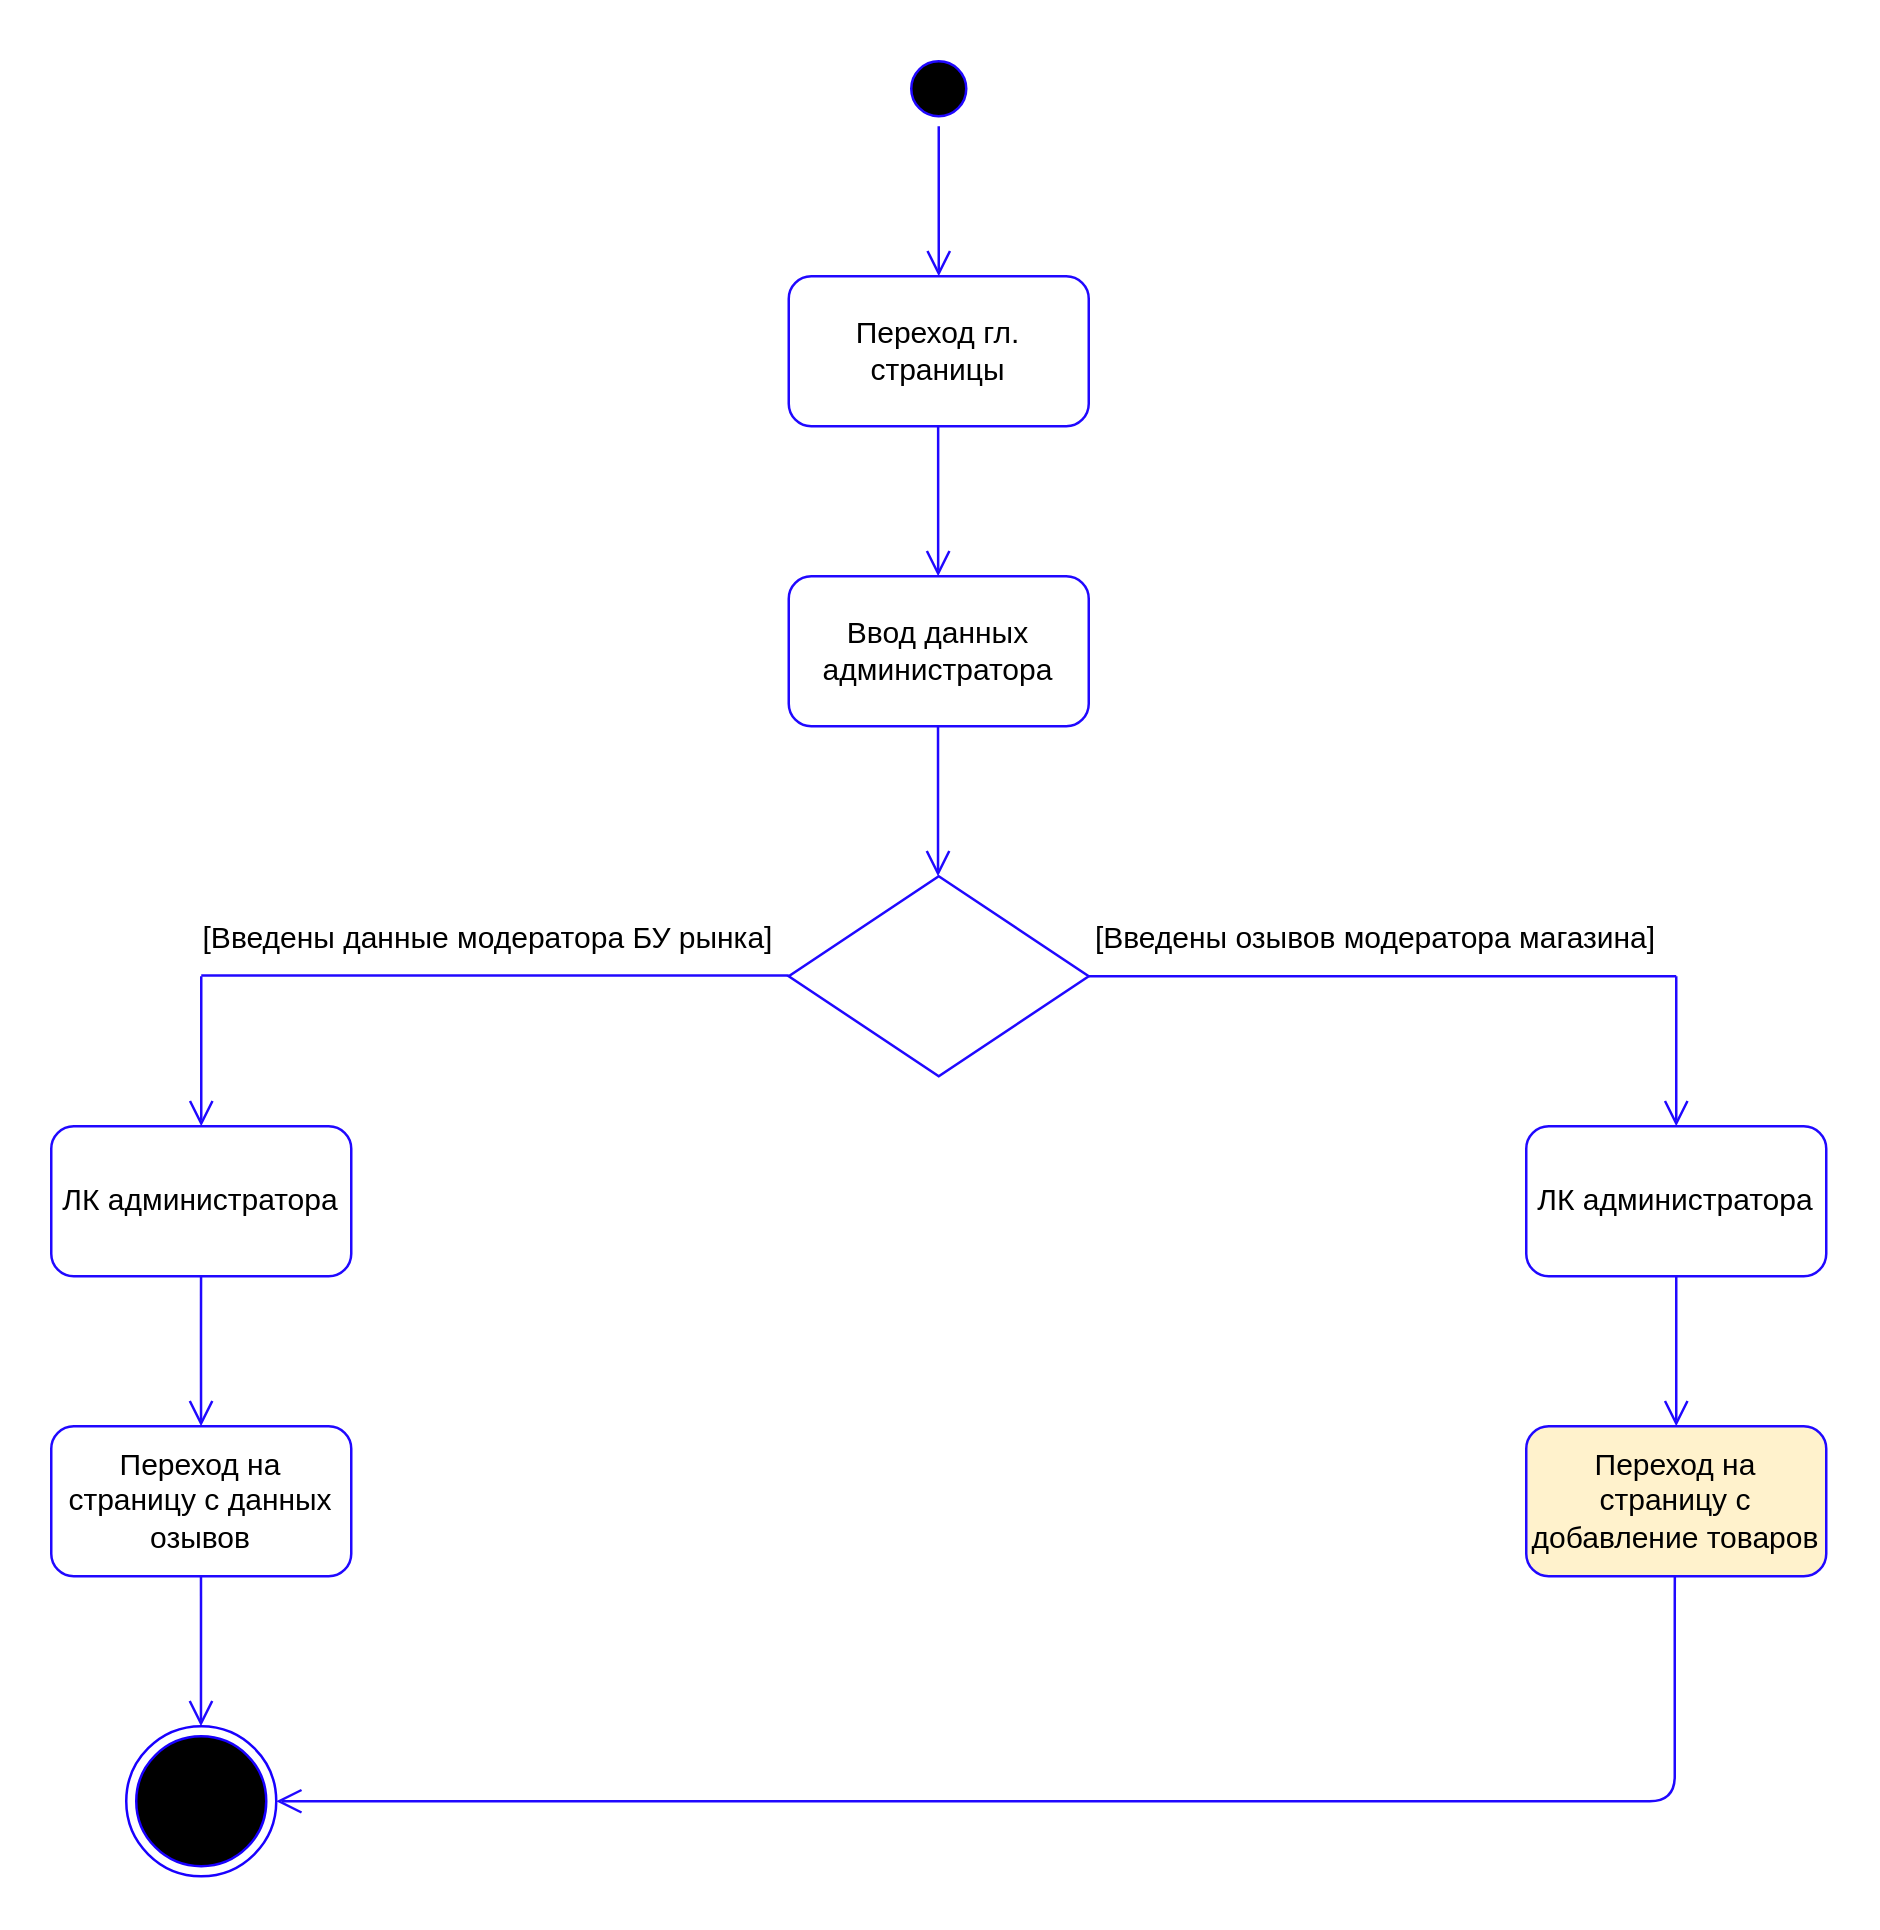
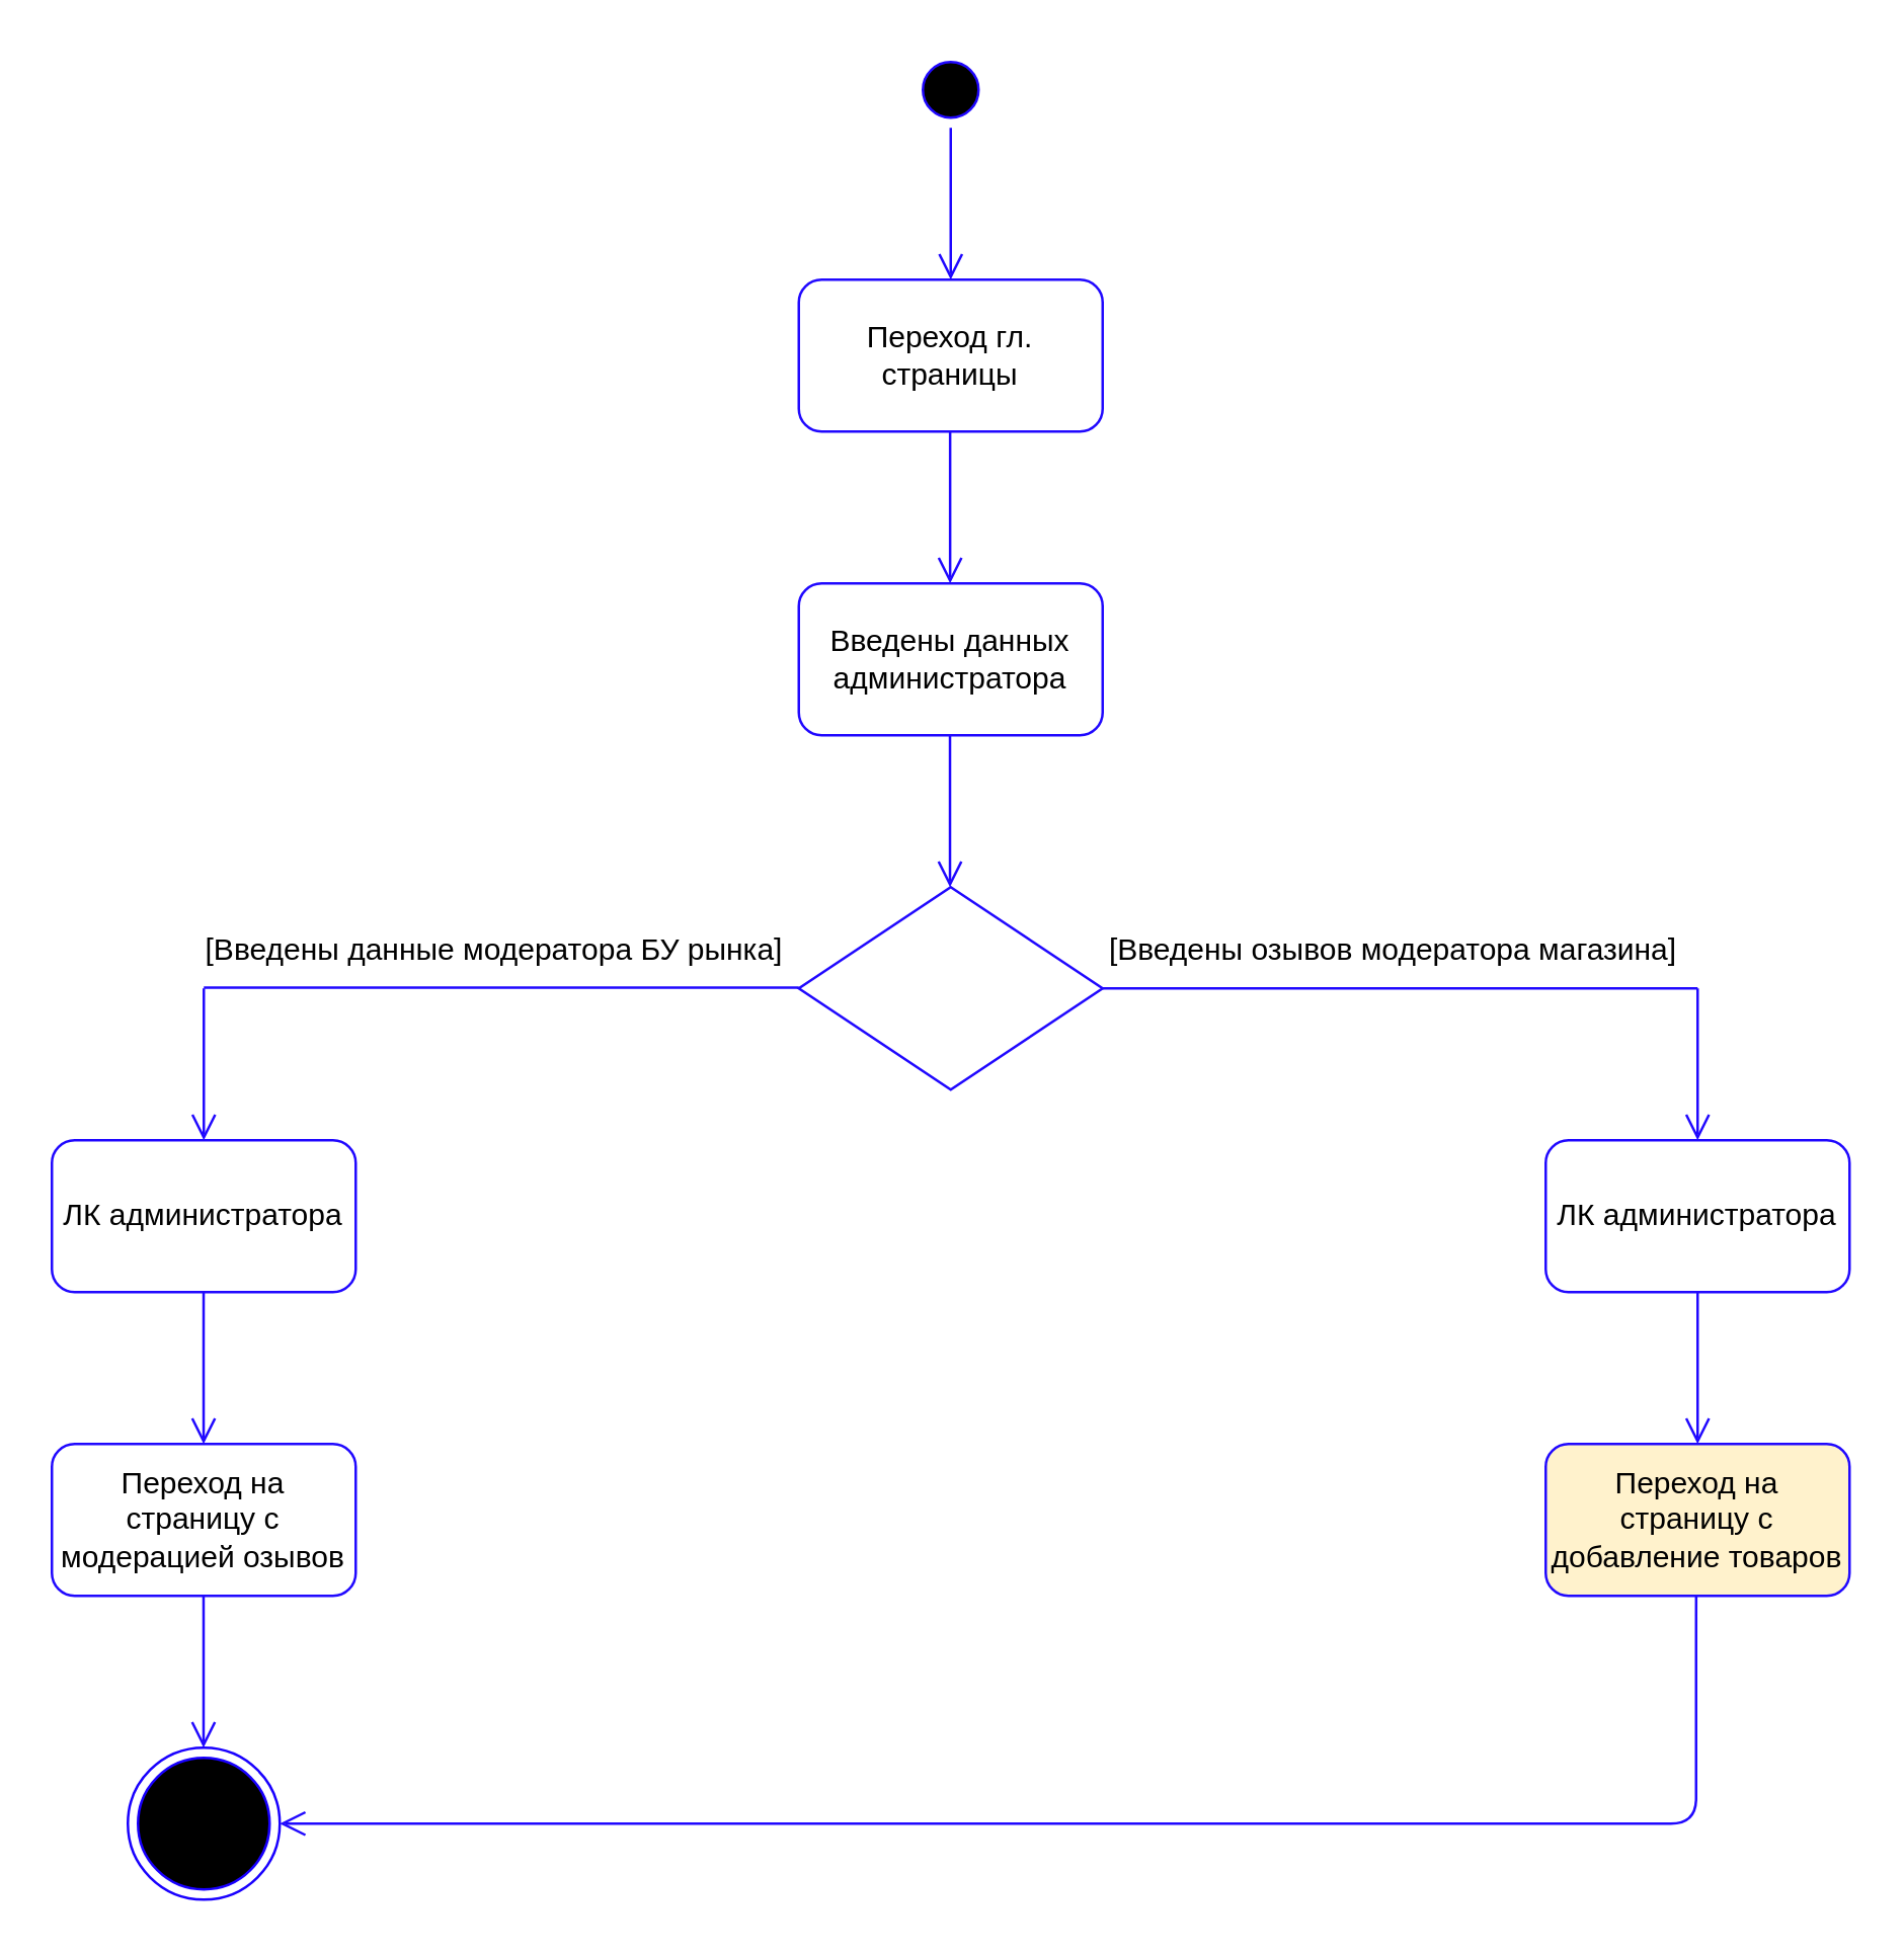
- <mxCell id="5" value="Ввод данных администратора" style="rounded=1;whiteSpace=wrap;html=1;strokeColor=#2008FF;" vertex="1" parent="1"><mxGeometry x="315" y="230" width="120" height="60" as="geometry" /></mxCell>
+ <mxCell id="5" value="Введены данных администратора" style="rounded=1;whiteSpace=wrap;html=1;strokeColor=#2008FF;" vertex="1" parent="1"><mxGeometry x="315" y="230" width="120" height="60" as="geometry" /></mxCell>
- <mxCell id="19" value="Переход на страницу с данных озывов" style="rounded=1;whiteSpace=wrap;html=1;strokeColor=#2008FF;" vertex="1" parent="1"><mxGeometry x="20" y="570" width="120" height="60" as="geometry" /></mxCell>
+ <mxCell id="19" value="Переход на страницу с модерацией озывов" style="rounded=1;whiteSpace=wrap;html=1;strokeColor=#2008FF;" vertex="1" parent="1"><mxGeometry x="20" y="570" width="120" height="60" as="geometry" /></mxCell>
